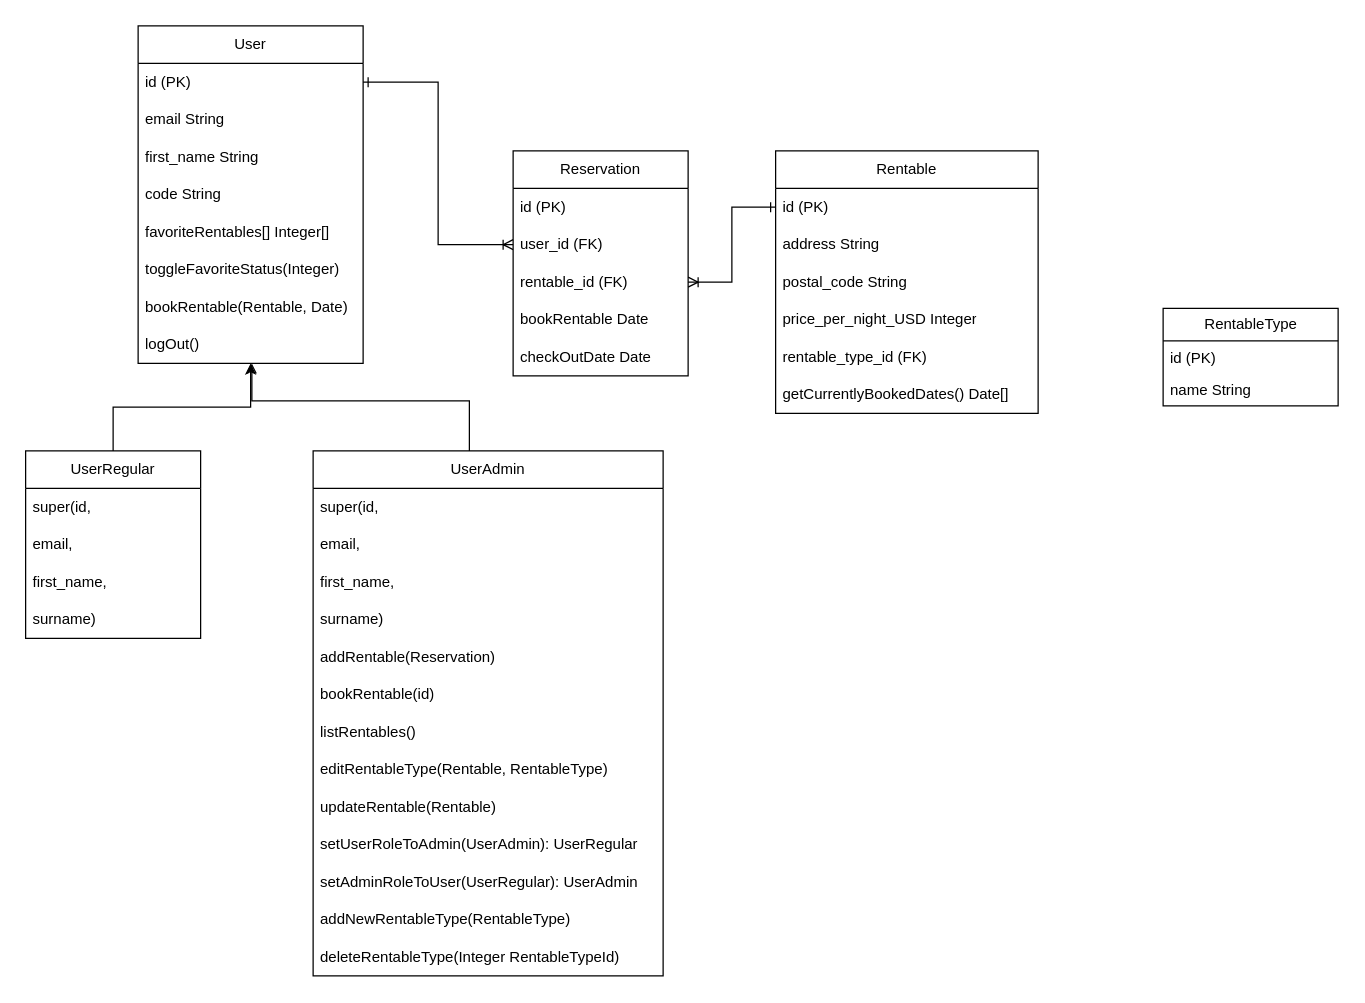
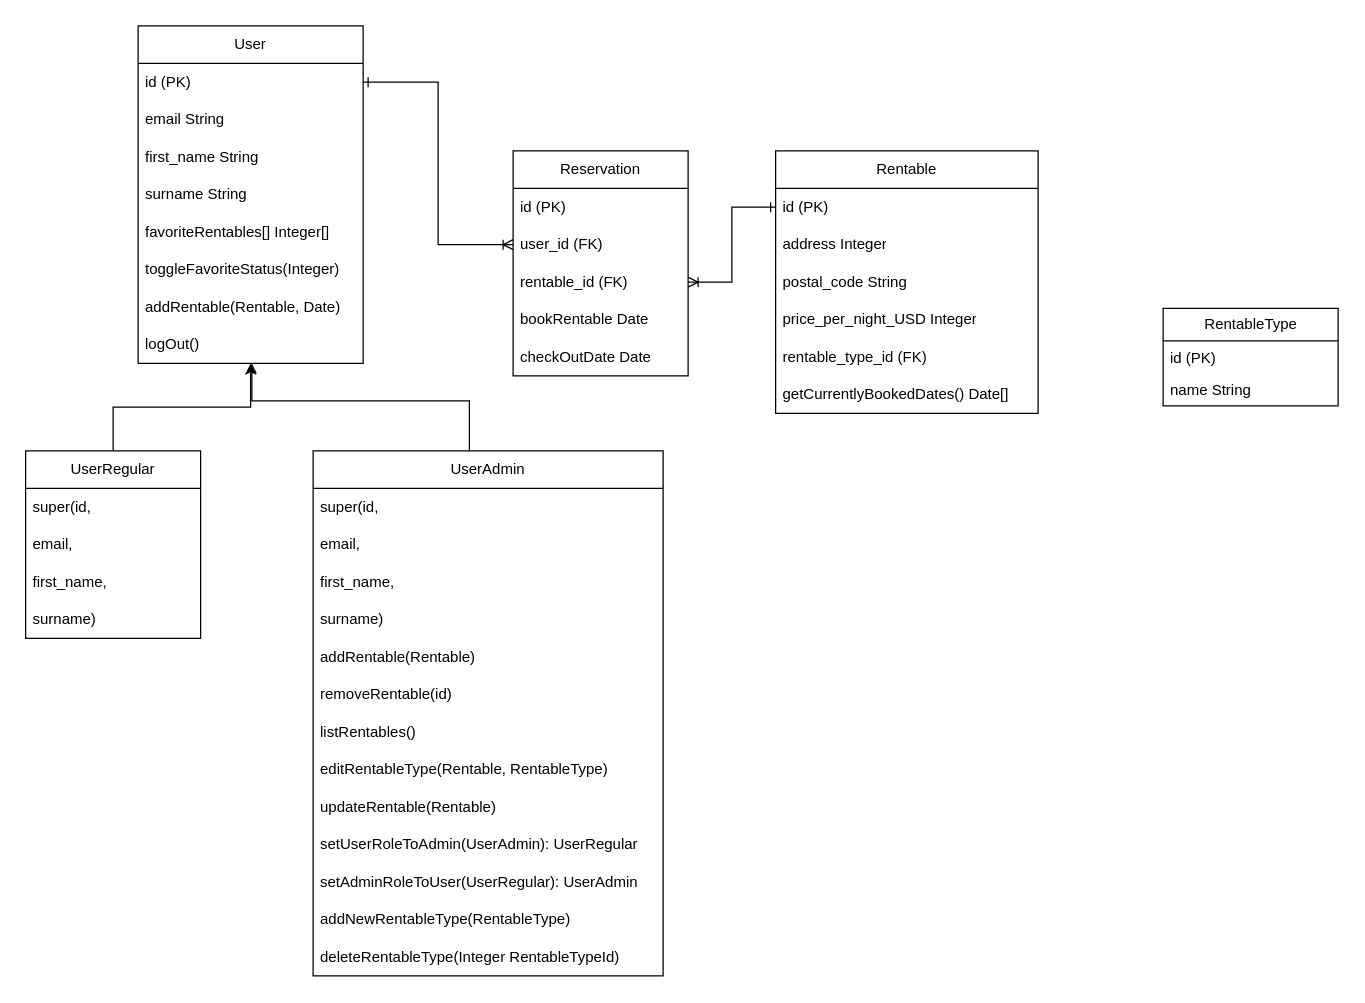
- <mxCell id="6" value="code String" style="text;strokeColor=none;fillColor=none;align=left;verticalAlign=middle;spacingLeft=4;spacingRight=4;overflow=hidden;points=[[0,0.5],[1,0.5]];portConstraint=eastwest;rotatable=0;whiteSpace=wrap;html=1;" vertex="1" parent="2"><mxGeometry y="120" width="180" height="30" as="geometry" /></mxCell>
+ <mxCell id="6" value="surname String" style="text;strokeColor=none;fillColor=none;align=left;verticalAlign=middle;spacingLeft=4;spacingRight=4;overflow=hidden;points=[[0,0.5],[1,0.5]];portConstraint=eastwest;rotatable=0;whiteSpace=wrap;html=1;" vertex="1" parent="2"><mxGeometry y="120" width="180" height="30" as="geometry" /></mxCell>
- <mxCell id="13" value="address String" style="text;strokeColor=none;fillColor=none;align=left;verticalAlign=middle;spacingLeft=4;spacingRight=4;overflow=hidden;points=[[0,0.5],[1,0.5]];portConstraint=eastwest;rotatable=0;whiteSpace=wrap;html=1;" vertex="1" parent="11"><mxGeometry y="60" width="210" height="30" as="geometry" /></mxCell>
+ <mxCell id="13" value="address Integer" style="text;strokeColor=none;fillColor=none;align=left;verticalAlign=middle;spacingLeft=4;spacingRight=4;overflow=hidden;points=[[0,0.5],[1,0.5]];portConstraint=eastwest;rotatable=0;whiteSpace=wrap;html=1;" vertex="1" parent="11"><mxGeometry y="60" width="210" height="30" as="geometry" /></mxCell>
- <mxCell id="9" value="bookRentable(Rentable, Date)" style="text;strokeColor=none;fillColor=none;align=left;verticalAlign=middle;spacingLeft=4;spacingRight=4;overflow=hidden;points=[[0,0.5],[1,0.5]];portConstraint=eastwest;rotatable=0;whiteSpace=wrap;html=1;" vertex="1" parent="2"><mxGeometry y="210" width="180" height="30" as="geometry" /></mxCell>
+ <mxCell id="9" value="addRentable(Rentable, Date)" style="text;strokeColor=none;fillColor=none;align=left;verticalAlign=middle;spacingLeft=4;spacingRight=4;overflow=hidden;points=[[0,0.5],[1,0.5]];portConstraint=eastwest;rotatable=0;whiteSpace=wrap;html=1;" vertex="1" parent="2"><mxGeometry y="210" width="180" height="30" as="geometry" /></mxCell>
- <mxCell id="32" value="addRentable(Reservation)" style="text;strokeColor=none;fillColor=none;align=left;verticalAlign=middle;spacingLeft=4;spacingRight=4;overflow=hidden;points=[[0,0.5],[1,0.5]];portConstraint=eastwest;rotatable=0;whiteSpace=wrap;html=1;" vertex="1" parent="27"><mxGeometry y="150" width="280" height="30" as="geometry" /></mxCell>
+ <mxCell id="32" value="addRentable(Rentable)" style="text;strokeColor=none;fillColor=none;align=left;verticalAlign=middle;spacingLeft=4;spacingRight=4;overflow=hidden;points=[[0,0.5],[1,0.5]];portConstraint=eastwest;rotatable=0;whiteSpace=wrap;html=1;" vertex="1" parent="27"><mxGeometry y="150" width="280" height="30" as="geometry" /></mxCell>
- <mxCell id="33" value="bookRentable(id)" style="text;strokeColor=none;fillColor=none;align=left;verticalAlign=middle;spacingLeft=4;spacingRight=4;overflow=hidden;points=[[0,0.5],[1,0.5]];portConstraint=eastwest;rotatable=0;whiteSpace=wrap;html=1;" vertex="1" parent="27"><mxGeometry y="180" width="280" height="30" as="geometry" /></mxCell>
+ <mxCell id="33" value="removeRentable(id)" style="text;strokeColor=none;fillColor=none;align=left;verticalAlign=middle;spacingLeft=4;spacingRight=4;overflow=hidden;points=[[0,0.5],[1,0.5]];portConstraint=eastwest;rotatable=0;whiteSpace=wrap;html=1;" vertex="1" parent="27"><mxGeometry y="180" width="280" height="30" as="geometry" /></mxCell>
